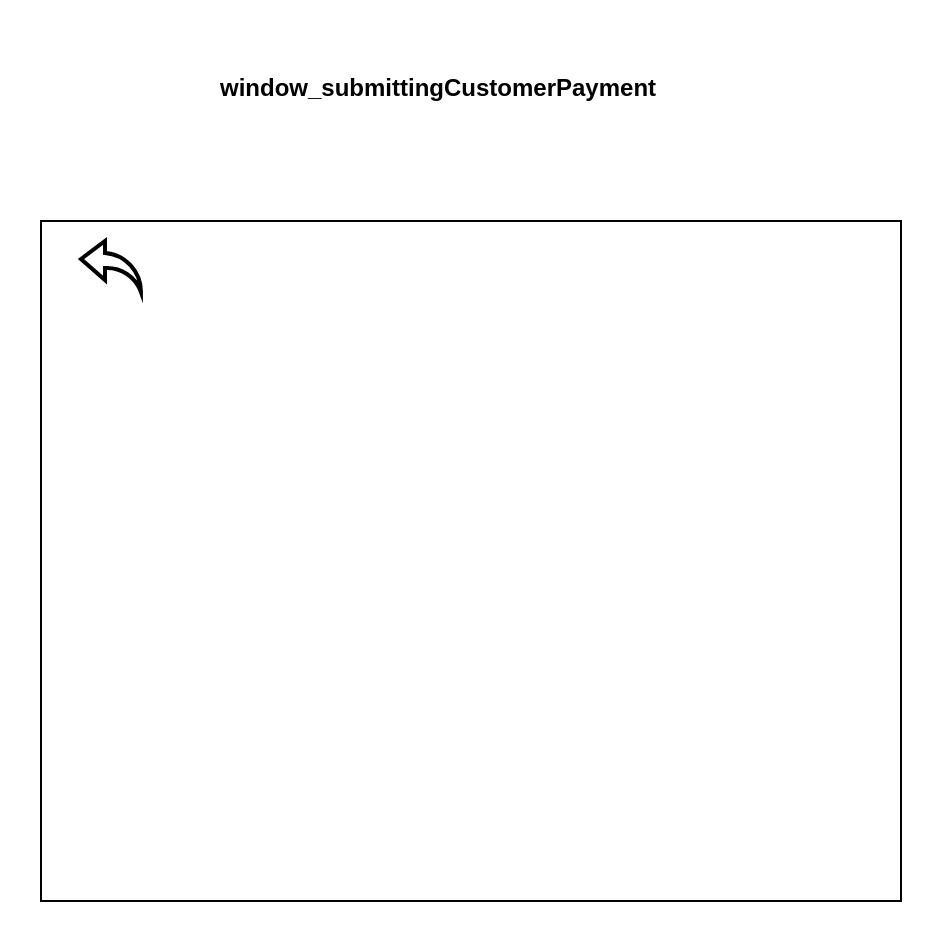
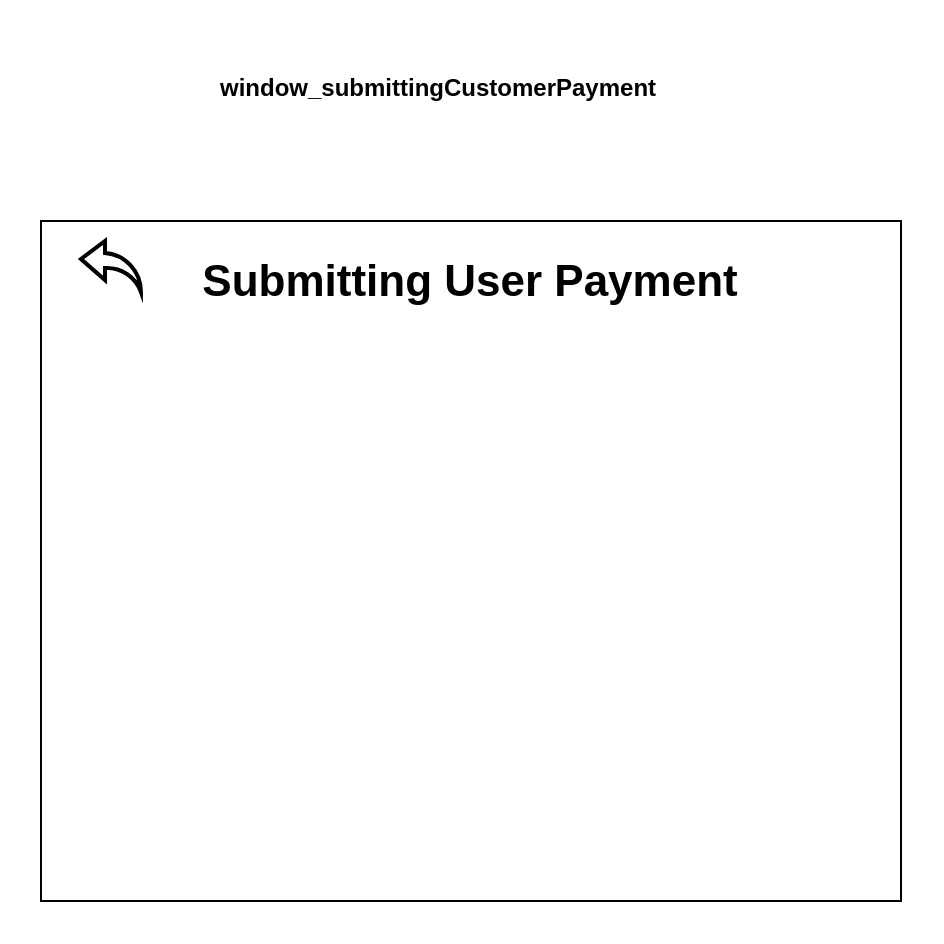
+ <mxCell id="4" value="&lt;h1&gt;&lt;font style=&quot;font-size: 22px&quot;&gt;Submitting User Payment&lt;/font&gt;&lt;/h1&gt;" style="text;html=1;strokeColor=none;fillColor=none;spacing=5;spacingTop=-20;whiteSpace=wrap;overflow=hidden;rounded=0;align=center;" parent="2" vertex="1"><mxGeometry x="60" y="10" width="310" height="50" as="geometry" /></mxCell>
